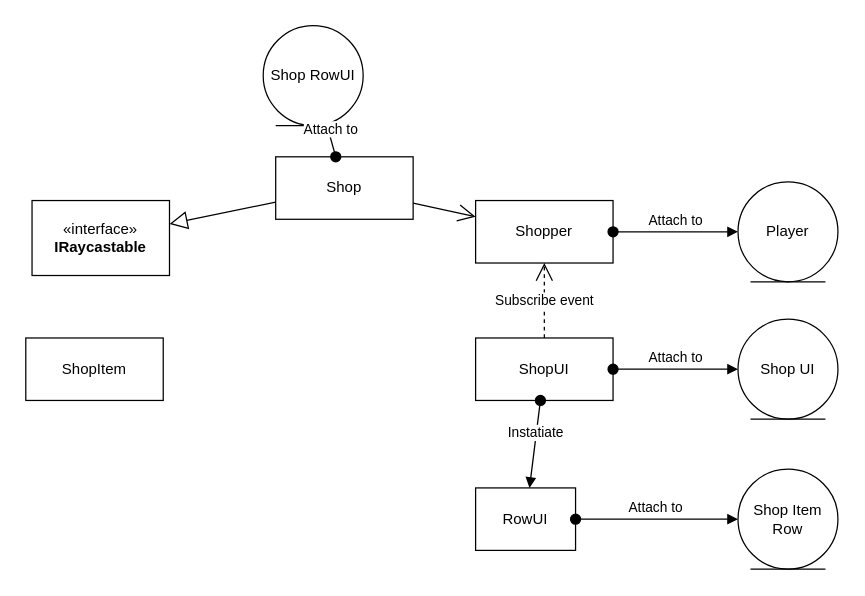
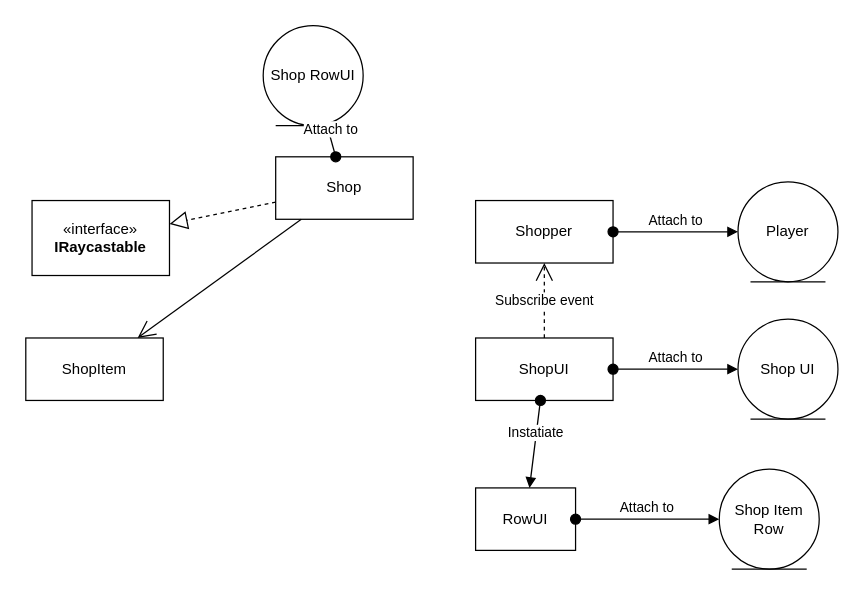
- <mxCell id="15" value="" style="endArrow=open;endFill=1;endSize=12;html=1;rounded=0;" parent="1" source="2" target="3" edge="1"><mxGeometry width="160" relative="1" as="geometry"><mxPoint x="210" y="320" as="sourcePoint" /><mxPoint x="370" y="320" as="targetPoint" /></mxGeometry></mxCell>
+ <mxCell id="15" value="" style="endArrow=open;endFill=1;endSize=12;html=1;rounded=0;" parent="1" source="2" target="16" edge="1"><mxGeometry width="160" relative="1" as="geometry"><mxPoint x="210" y="320" as="sourcePoint" /><mxPoint x="370" y="320" as="targetPoint" /></mxGeometry></mxCell>
- <mxCell id="14" value="" style="endArrow=block;dashed=0;endFill=0;endSize=12;html=1;rounded=0;" parent="1" source="2" target="13" edge="1"><mxGeometry width="160" relative="1" as="geometry"><mxPoint x="415" y="330" as="sourcePoint" /><mxPoint x="575" y="330" as="targetPoint" /></mxGeometry></mxCell>
+ <mxCell id="14" value="" style="endArrow=block;dashed=1;endFill=0;endSize=12;html=1;rounded=0;" parent="1" source="2" target="13" edge="1"><mxGeometry width="160" relative="1" as="geometry"><mxPoint x="415" y="330" as="sourcePoint" /><mxPoint x="575" y="330" as="targetPoint" /></mxGeometry></mxCell>
- <mxCell id="17" value="Shop Item Row" style="ellipse;shape=umlEntity;whiteSpace=wrap;html=1;" parent="1" vertex="1"><mxGeometry x="590" y="375" width="80" height="80" as="geometry" /></mxCell>
+ <mxCell id="17" value="Shop Item Row" style="ellipse;shape=umlEntity;whiteSpace=wrap;html=1;" parent="1" vertex="1"><mxGeometry x="575" y="375" width="80" height="80" as="geometry" /></mxCell>
